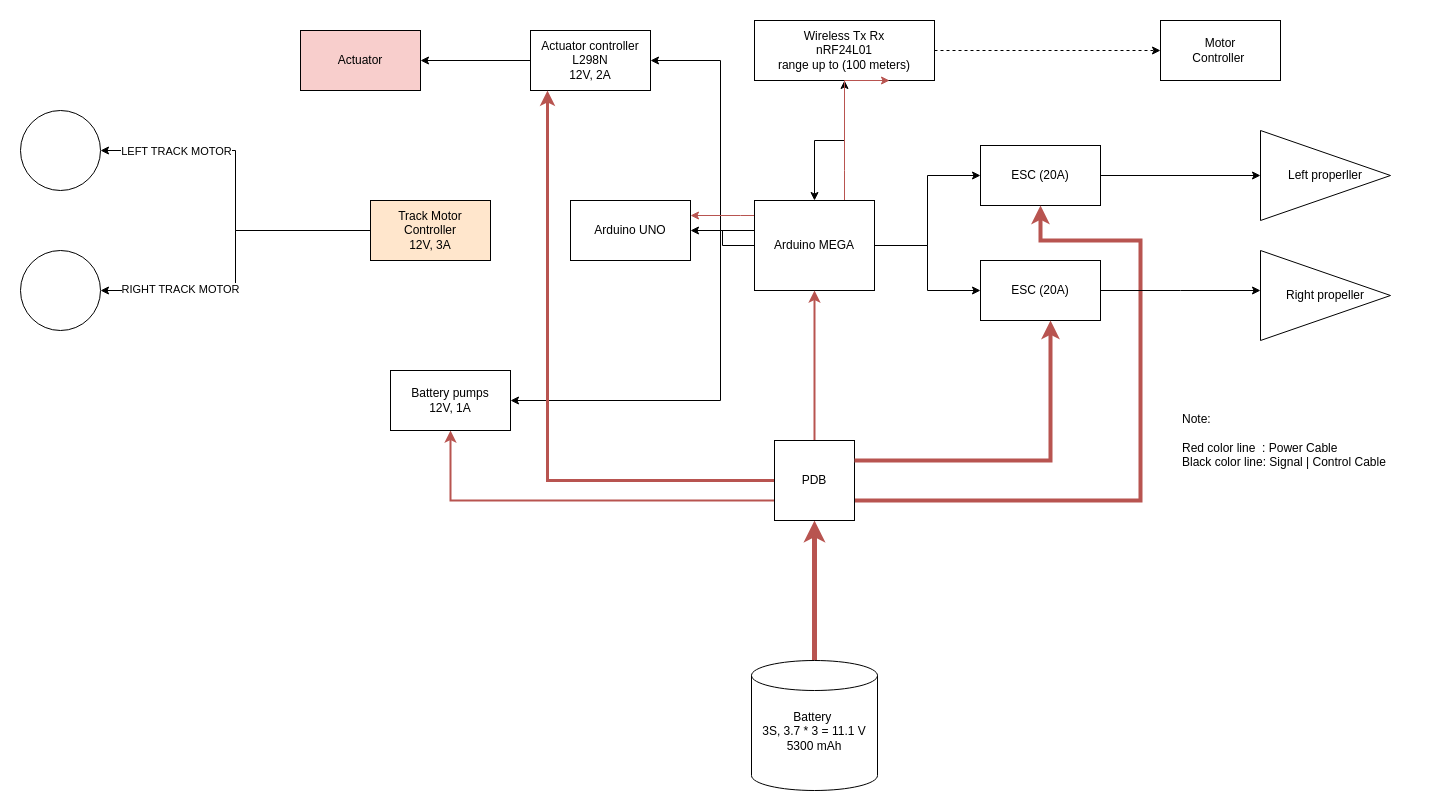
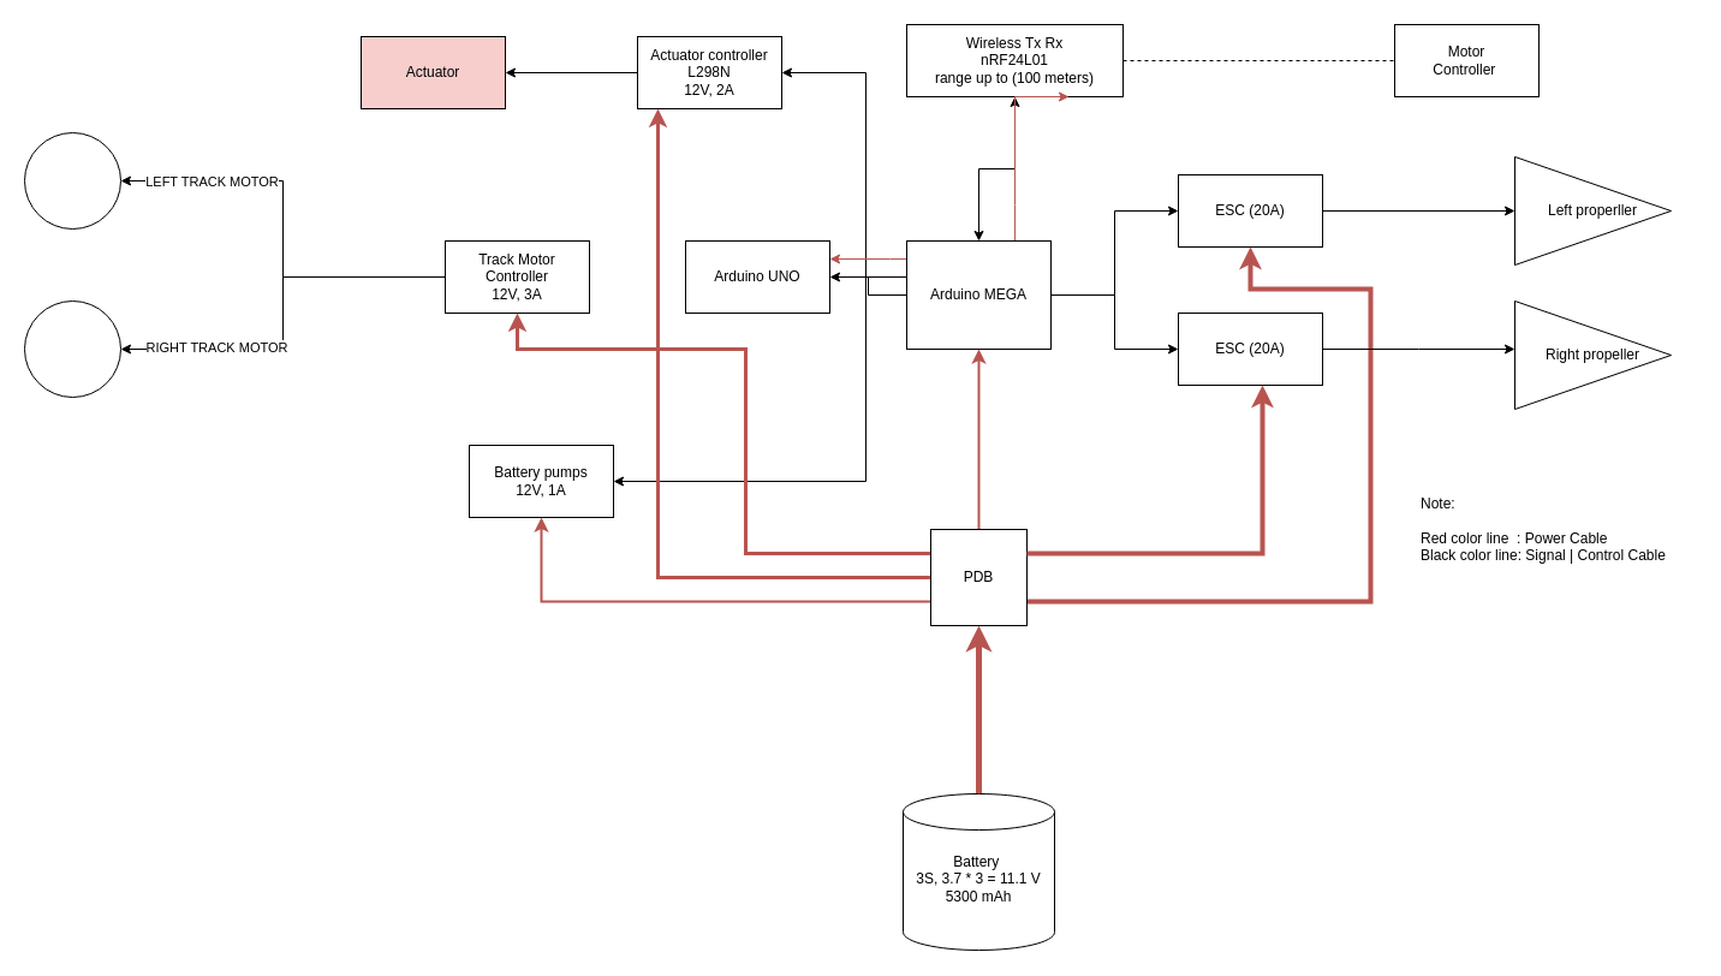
- <mxCell id="13" value="" style="endArrow=classic;dashed=1;html=1;rounded=0;entryX=0;entryY=0.5;entryDx=0;entryDy=0;exitX=1;exitY=0.5;exitDx=0;exitDy=0;" parent="1" source="3" target="4" edge="1"><mxGeometry width="50" height="50" relative="1" as="geometry"><mxPoint x="850" y="110" as="sourcePoint" /><mxPoint x="900" y="60" as="targetPoint" /></mxGeometry></mxCell>
+ <mxCell id="13" value="" style="endArrow=none;dashed=1;html=1;rounded=0;entryX=0;entryY=0.5;entryDx=0;entryDy=0;exitX=1;exitY=0.5;exitDx=0;exitDy=0;" parent="1" source="3" target="4" edge="1"><mxGeometry width="50" height="50" relative="1" as="geometry"><mxPoint x="850" y="110" as="sourcePoint" /><mxPoint x="900" y="60" as="targetPoint" /></mxGeometry></mxCell>
- <mxCell id="20" value="Track Motor Controller&lt;br&gt;12V, 3A" style="whiteSpace=wrap;html=1;fillColor=#ffe6cc;" parent="1" vertex="1"><mxGeometry x="370" y="200" width="120" height="60" as="geometry" /></mxCell>
+ <mxCell id="20" value="Track Motor Controller&lt;br&gt;12V, 3A" style="whiteSpace=wrap;html=1;" parent="1" vertex="1"><mxGeometry x="370" y="200" width="120" height="60" as="geometry" /></mxCell>
+ <mxCell id="30" style="edgeStyle=orthogonalEdgeStyle;rounded=0;orthogonalLoop=1;jettySize=auto;html=1;entryX=0.5;entryY=1;entryDx=0;entryDy=0;strokeWidth=3;fillColor=#f8cecc;strokeColor=#b85450;" parent="1" source="33" target="20" edge="1"><mxGeometry relative="1" as="geometry"><Array as="points"><mxPoint x="620" y="460" /><mxPoint x="620" y="290" /><mxPoint x="430" y="290" /></Array></mxGeometry></mxCell>
